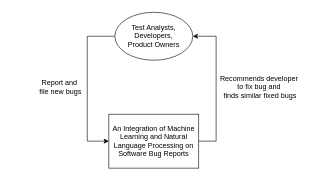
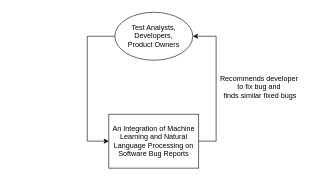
- <mxCell id="6" value="&lt;blockquote style=&quot;margin: 0 0 0 40px ; border: none ; padding: 0px&quot;&gt;Report and&amp;nbsp;&lt;/blockquote&gt;&lt;blockquote style=&quot;margin: 0 0 0 40px ; border: none ; padding: 0px&quot;&gt;file new bugs&lt;/blockquote&gt;" style="text;html=1;align=center;verticalAlign=middle;resizable=0;points=[];autosize=1;strokeColor=none;" parent="1" vertex="1"><mxGeometry x="20" y="129.5" width="120" height="31" as="geometry" /></mxCell>
